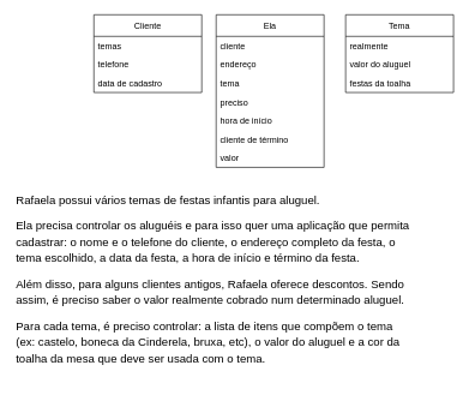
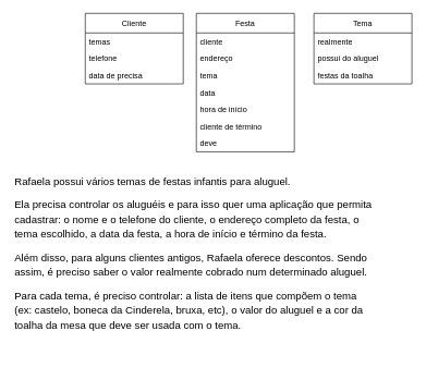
- <mxCell id="6" value="Ela" style="swimlane;fontStyle=0;childLayout=stackLayout;horizontal=1;startSize=30;fillColor=none;horizontalStack=0;resizeParent=1;resizeParentMax=0;resizeLast=0;collapsible=1;marginBottom=0;" vertex="1" parent="1"><mxGeometry x="300" y="20" width="150" height="212" as="geometry" /></mxCell>
+ <mxCell id="6" value="Festa" style="swimlane;fontStyle=0;childLayout=stackLayout;horizontal=1;startSize=30;fillColor=none;horizontalStack=0;resizeParent=1;resizeParentMax=0;resizeLast=0;collapsible=1;marginBottom=0;" vertex="1" parent="1"><mxGeometry x="300" y="20" width="150" height="212" as="geometry" /></mxCell>
- <mxCell id="16" value="valor do aluguel" style="text;strokeColor=none;fillColor=none;align=left;verticalAlign=top;spacingLeft=4;spacingRight=4;overflow=hidden;rotatable=0;points=[[0,0.5],[1,0.5]];portConstraint=eastwest;" vertex="1" parent="14"><mxGeometry y="56" width="150" height="26" as="geometry" /></mxCell>
+ <mxCell id="16" value="possui do aluguel" style="text;strokeColor=none;fillColor=none;align=left;verticalAlign=top;spacingLeft=4;spacingRight=4;overflow=hidden;rotatable=0;points=[[0,0.5],[1,0.5]];portConstraint=eastwest;" vertex="1" parent="14"><mxGeometry y="56" width="150" height="26" as="geometry" /></mxCell>
- <mxCell id="5" value="data de cadastro" style="text;strokeColor=none;fillColor=none;align=left;verticalAlign=top;spacingLeft=4;spacingRight=4;overflow=hidden;rotatable=0;points=[[0,0.5],[1,0.5]];portConstraint=eastwest;" vertex="1" parent="2"><mxGeometry y="82" width="150" height="26" as="geometry" /></mxCell>
+ <mxCell id="5" value="data de precisa" style="text;strokeColor=none;fillColor=none;align=left;verticalAlign=top;spacingLeft=4;spacingRight=4;overflow=hidden;rotatable=0;points=[[0,0.5],[1,0.5]];portConstraint=eastwest;" vertex="1" parent="2"><mxGeometry y="82" width="150" height="26" as="geometry" /></mxCell>
- <mxCell id="10" value="preciso" style="text;strokeColor=none;fillColor=none;align=left;verticalAlign=top;spacingLeft=4;spacingRight=4;overflow=hidden;rotatable=0;points=[[0,0.5],[1,0.5]];portConstraint=eastwest;" vertex="1" parent="6"><mxGeometry y="108" width="150" height="26" as="geometry" /></mxCell>
+ <mxCell id="10" value="data" style="text;strokeColor=none;fillColor=none;align=left;verticalAlign=top;spacingLeft=4;spacingRight=4;overflow=hidden;rotatable=0;points=[[0,0.5],[1,0.5]];portConstraint=eastwest;" vertex="1" parent="6"><mxGeometry y="108" width="150" height="26" as="geometry" /></mxCell>
- <mxCell id="13" value="valor" style="text;strokeColor=none;fillColor=none;align=left;verticalAlign=top;spacingLeft=4;spacingRight=4;overflow=hidden;rotatable=0;points=[[0,0.5],[1,0.5]];portConstraint=eastwest;" vertex="1" parent="6"><mxGeometry y="186" width="150" height="26" as="geometry" /></mxCell>
+ <mxCell id="13" value="deve" style="text;strokeColor=none;fillColor=none;align=left;verticalAlign=top;spacingLeft=4;spacingRight=4;overflow=hidden;rotatable=0;points=[[0,0.5],[1,0.5]];portConstraint=eastwest;" vertex="1" parent="6"><mxGeometry y="186" width="150" height="26" as="geometry" /></mxCell>
